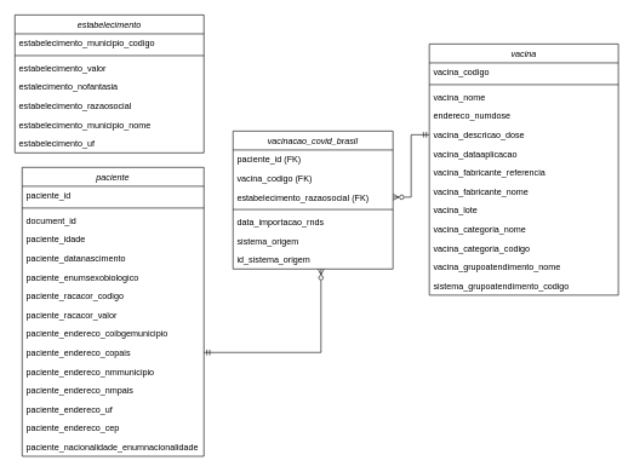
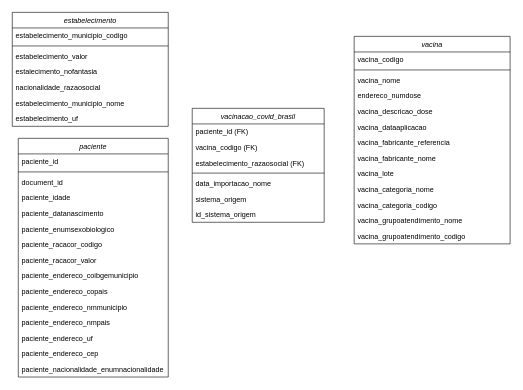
- <mxCell id="31" value="estabelecimento_razaosocial" style="text;align=left;verticalAlign=top;spacingLeft=4;spacingRight=4;overflow=hidden;rotatable=0;points=[[0,0.5],[1,0.5]];portConstraint=eastwest;" parent="26" vertex="1"><mxGeometry y="112" width="260" height="26" as="geometry" /></mxCell>
+ <mxCell id="31" value="nacionalidade_razaosocial" style="text;align=left;verticalAlign=top;spacingLeft=4;spacingRight=4;overflow=hidden;rotatable=0;points=[[0,0.5],[1,0.5]];portConstraint=eastwest;" parent="26" vertex="1"><mxGeometry y="112" width="260" height="26" as="geometry" /></mxCell>
- <mxCell id="49" style="edgeStyle=orthogonalEdgeStyle;rounded=0;orthogonalLoop=1;jettySize=auto;html=1;exitX=0;exitY=0.5;exitDx=0;exitDy=0;entryX=1;entryY=0.5;entryDx=0;entryDy=0;startArrow=ERmandOne;startFill=0;endArrow=ERzeroToMany;endFill=0;" parent="1" source="39" target="21" edge="1"><mxGeometry relative="1" as="geometry" /></mxCell>
- <mxCell id="23" value="data_importacao_rnds" style="text;align=left;verticalAlign=top;spacingLeft=4;spacingRight=4;overflow=hidden;rotatable=0;points=[[0,0.5],[1,0.5]];portConstraint=eastwest;" parent="18" vertex="1"><mxGeometry y="112" width="220" height="26" as="geometry" /></mxCell>
+ <mxCell id="23" value="data_importacao_nome" style="text;align=left;verticalAlign=top;spacingLeft=4;spacingRight=4;overflow=hidden;rotatable=0;points=[[0,0.5],[1,0.5]];portConstraint=eastwest;" parent="18" vertex="1"><mxGeometry y="112" width="220" height="26" as="geometry" /></mxCell>
- <mxCell id="47" value="sistema_grupoatendimento_codigo" style="text;align=left;verticalAlign=top;spacingLeft=4;spacingRight=4;overflow=hidden;rotatable=0;points=[[0,0.5],[1,0.5]];portConstraint=eastwest;" parent="34" vertex="1"><mxGeometry y="320" width="260" height="26" as="geometry" /></mxCell>
+ <mxCell id="47" value="vacina_grupoatendimento_codigo" style="text;align=left;verticalAlign=top;spacingLeft=4;spacingRight=4;overflow=hidden;rotatable=0;points=[[0,0.5],[1,0.5]];portConstraint=eastwest;" parent="34" vertex="1"><mxGeometry y="320" width="260" height="26" as="geometry" /></mxCell>
- <mxCell id="48" style="edgeStyle=orthogonalEdgeStyle;rounded=0;orthogonalLoop=1;jettySize=auto;html=1;exitX=1;exitY=0.5;exitDx=0;exitDy=0;entryX=0.55;entryY=1;entryDx=0;entryDy=0;entryPerimeter=0;startArrow=ERmandOne;startFill=0;endArrow=ERzeroToMany;endFill=0;" parent="1" source="12" target="25" edge="1"><mxGeometry relative="1" as="geometry" /></mxCell>
